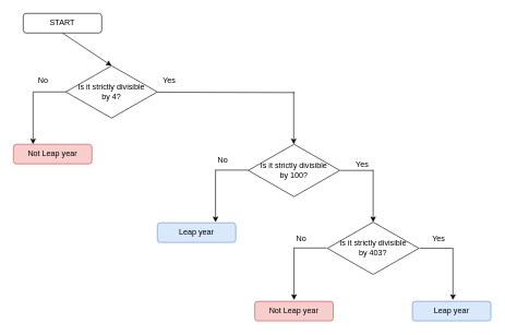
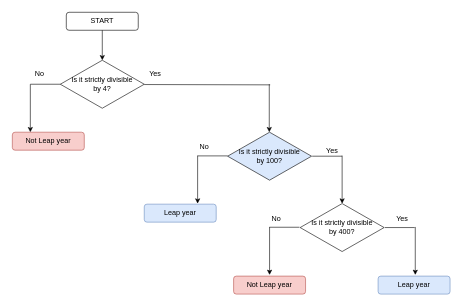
- <mxCell id="2" value="START" style="rounded=1;whiteSpace=wrap;html=1;" vertex="1" parent="1"><mxGeometry x="35" y="20" width="120" height="30" as="geometry" /></mxCell>
+ <mxCell id="2" value="START" style="rounded=1;whiteSpace=wrap;html=1;" vertex="1" parent="1"><mxGeometry x="110" y="20" width="120" height="30" as="geometry" /></mxCell>
- <mxCell id="12" value="Is it strictly divisible &lt;br&gt;by 100?" style="rhombus;whiteSpace=wrap;html=1;" vertex="1" parent="1"><mxGeometry x="379" y="220" width="140" height="80" as="geometry" /></mxCell>
+ <mxCell id="12" value="Is it strictly divisible &lt;br&gt;by 100?" style="rhombus;whiteSpace=wrap;html=1;fillColor=#dae8fc;" vertex="1" parent="1"><mxGeometry x="379" y="220" width="140" height="80" as="geometry" /></mxCell>
- <mxCell id="24" value="Is it strictly divisible &lt;br&gt;by 403?" style="rhombus;whiteSpace=wrap;html=1;" vertex="1" parent="1"><mxGeometry x="500" y="339" width="140" height="80" as="geometry" /></mxCell>
+ <mxCell id="24" value="Is it strictly divisible &lt;br&gt;by 400?" style="rhombus;whiteSpace=wrap;html=1;" vertex="1" parent="1"><mxGeometry x="500" y="339" width="140" height="80" as="geometry" /></mxCell>
